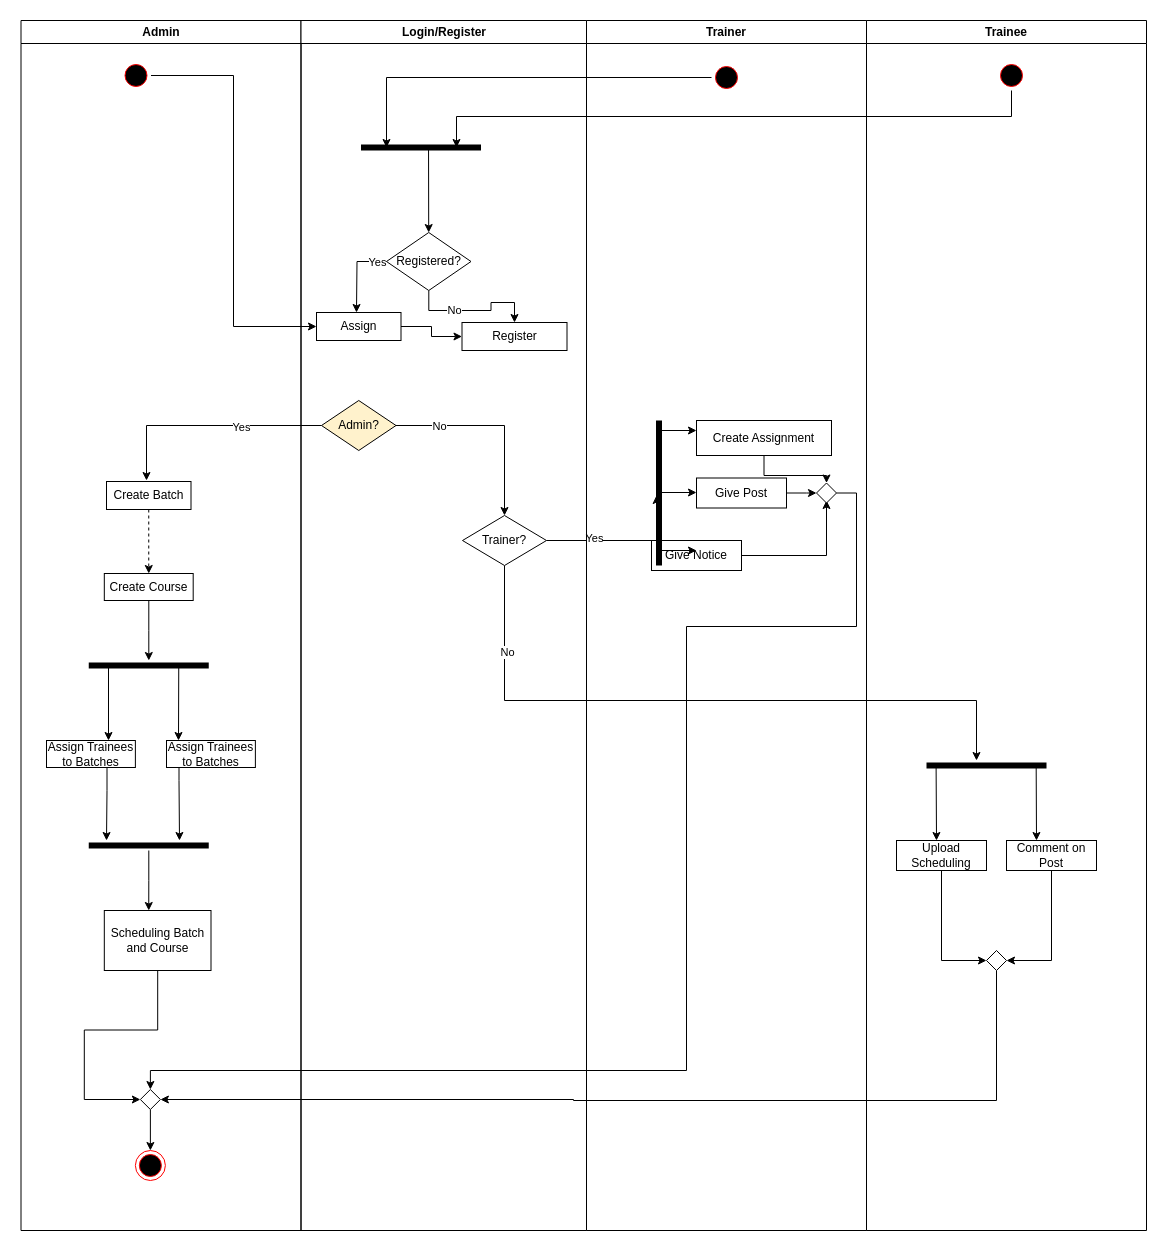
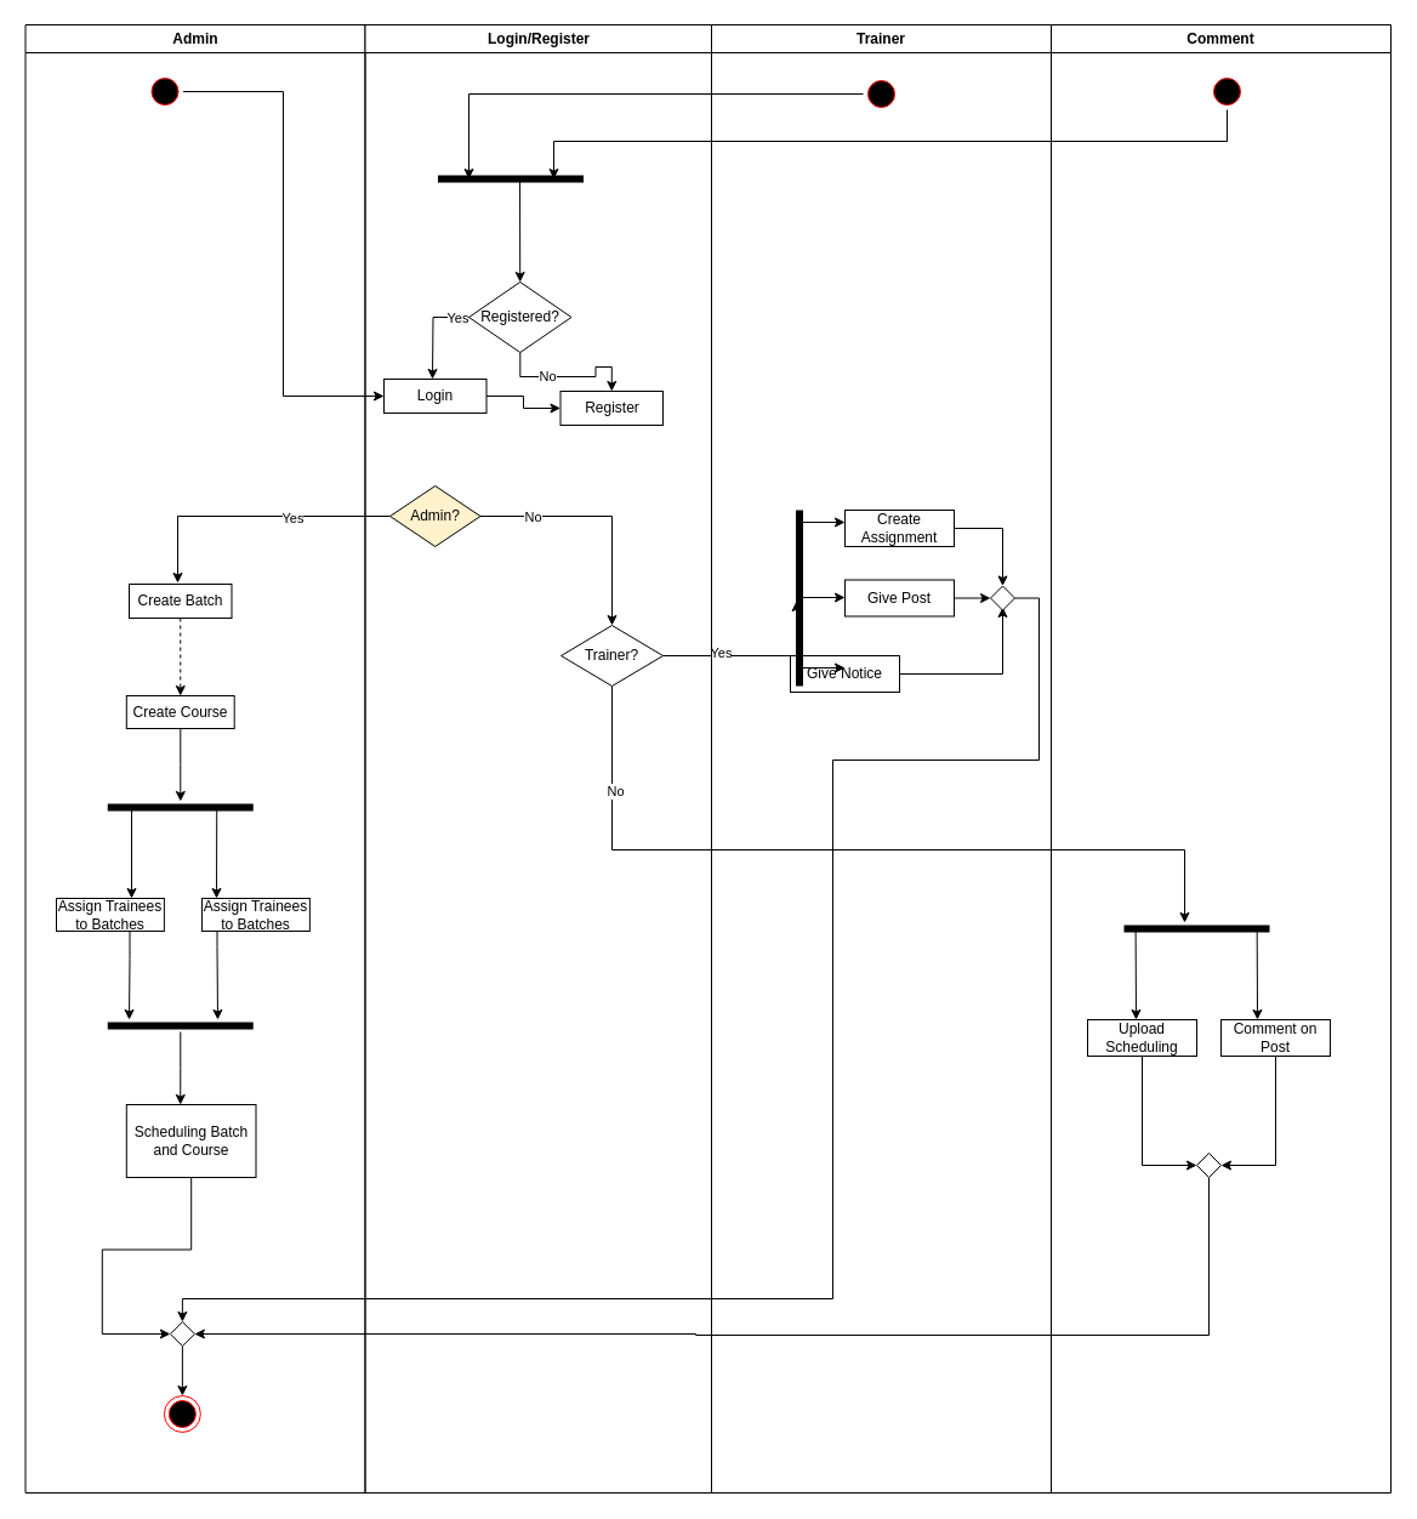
- <mxCell id="56" value="Trainee" style="swimlane;whiteSpace=wrap" vertex="1" parent="1"><mxGeometry x="866" y="20" width="280" height="1210" as="geometry" /></mxCell>
+ <mxCell id="56" value="Comment" style="swimlane;whiteSpace=wrap" vertex="1" parent="1"><mxGeometry x="866" y="20" width="280" height="1210" as="geometry" /></mxCell>
- <mxCell id="31" value="Assign" style="whiteSpace=wrap;html=1;fillColor=none;strokeColor=#000000;" vertex="1" parent="22"><mxGeometry x="15.5" y="292" width="84.5" height="28" as="geometry" /></mxCell>
+ <mxCell id="31" value="Login" style="whiteSpace=wrap;html=1;fillColor=none;strokeColor=#000000;" vertex="1" parent="22"><mxGeometry x="15.5" y="292" width="84.5" height="28" as="geometry" /></mxCell>
- <mxCell id="23" value="Register" style="whiteSpace=wrap;html=1;fillColor=none;strokeColor=#000000;" vertex="1" parent="22"><mxGeometry x="161" y="302" width="105" height="28" as="geometry" /></mxCell>
+ <mxCell id="23" value="Register" style="whiteSpace=wrap;html=1;fillColor=none;strokeColor=#000000;" vertex="1" parent="22"><mxGeometry x="161" y="302" width="84.5" height="28" as="geometry" /></mxCell>
- <mxCell id="50" value="Create Assignment" style="whiteSpace=wrap;html=1;fillColor=none;strokeColor=#000000;" vertex="1" parent="43"><mxGeometry x="110" y="400" width="135" height="35" as="geometry" /></mxCell>
+ <mxCell id="50" value="Create Assignment" style="whiteSpace=wrap;html=1;fillColor=none;strokeColor=#000000;" vertex="1" parent="43"><mxGeometry x="110" y="400" width="90" height="30" as="geometry" /></mxCell>
